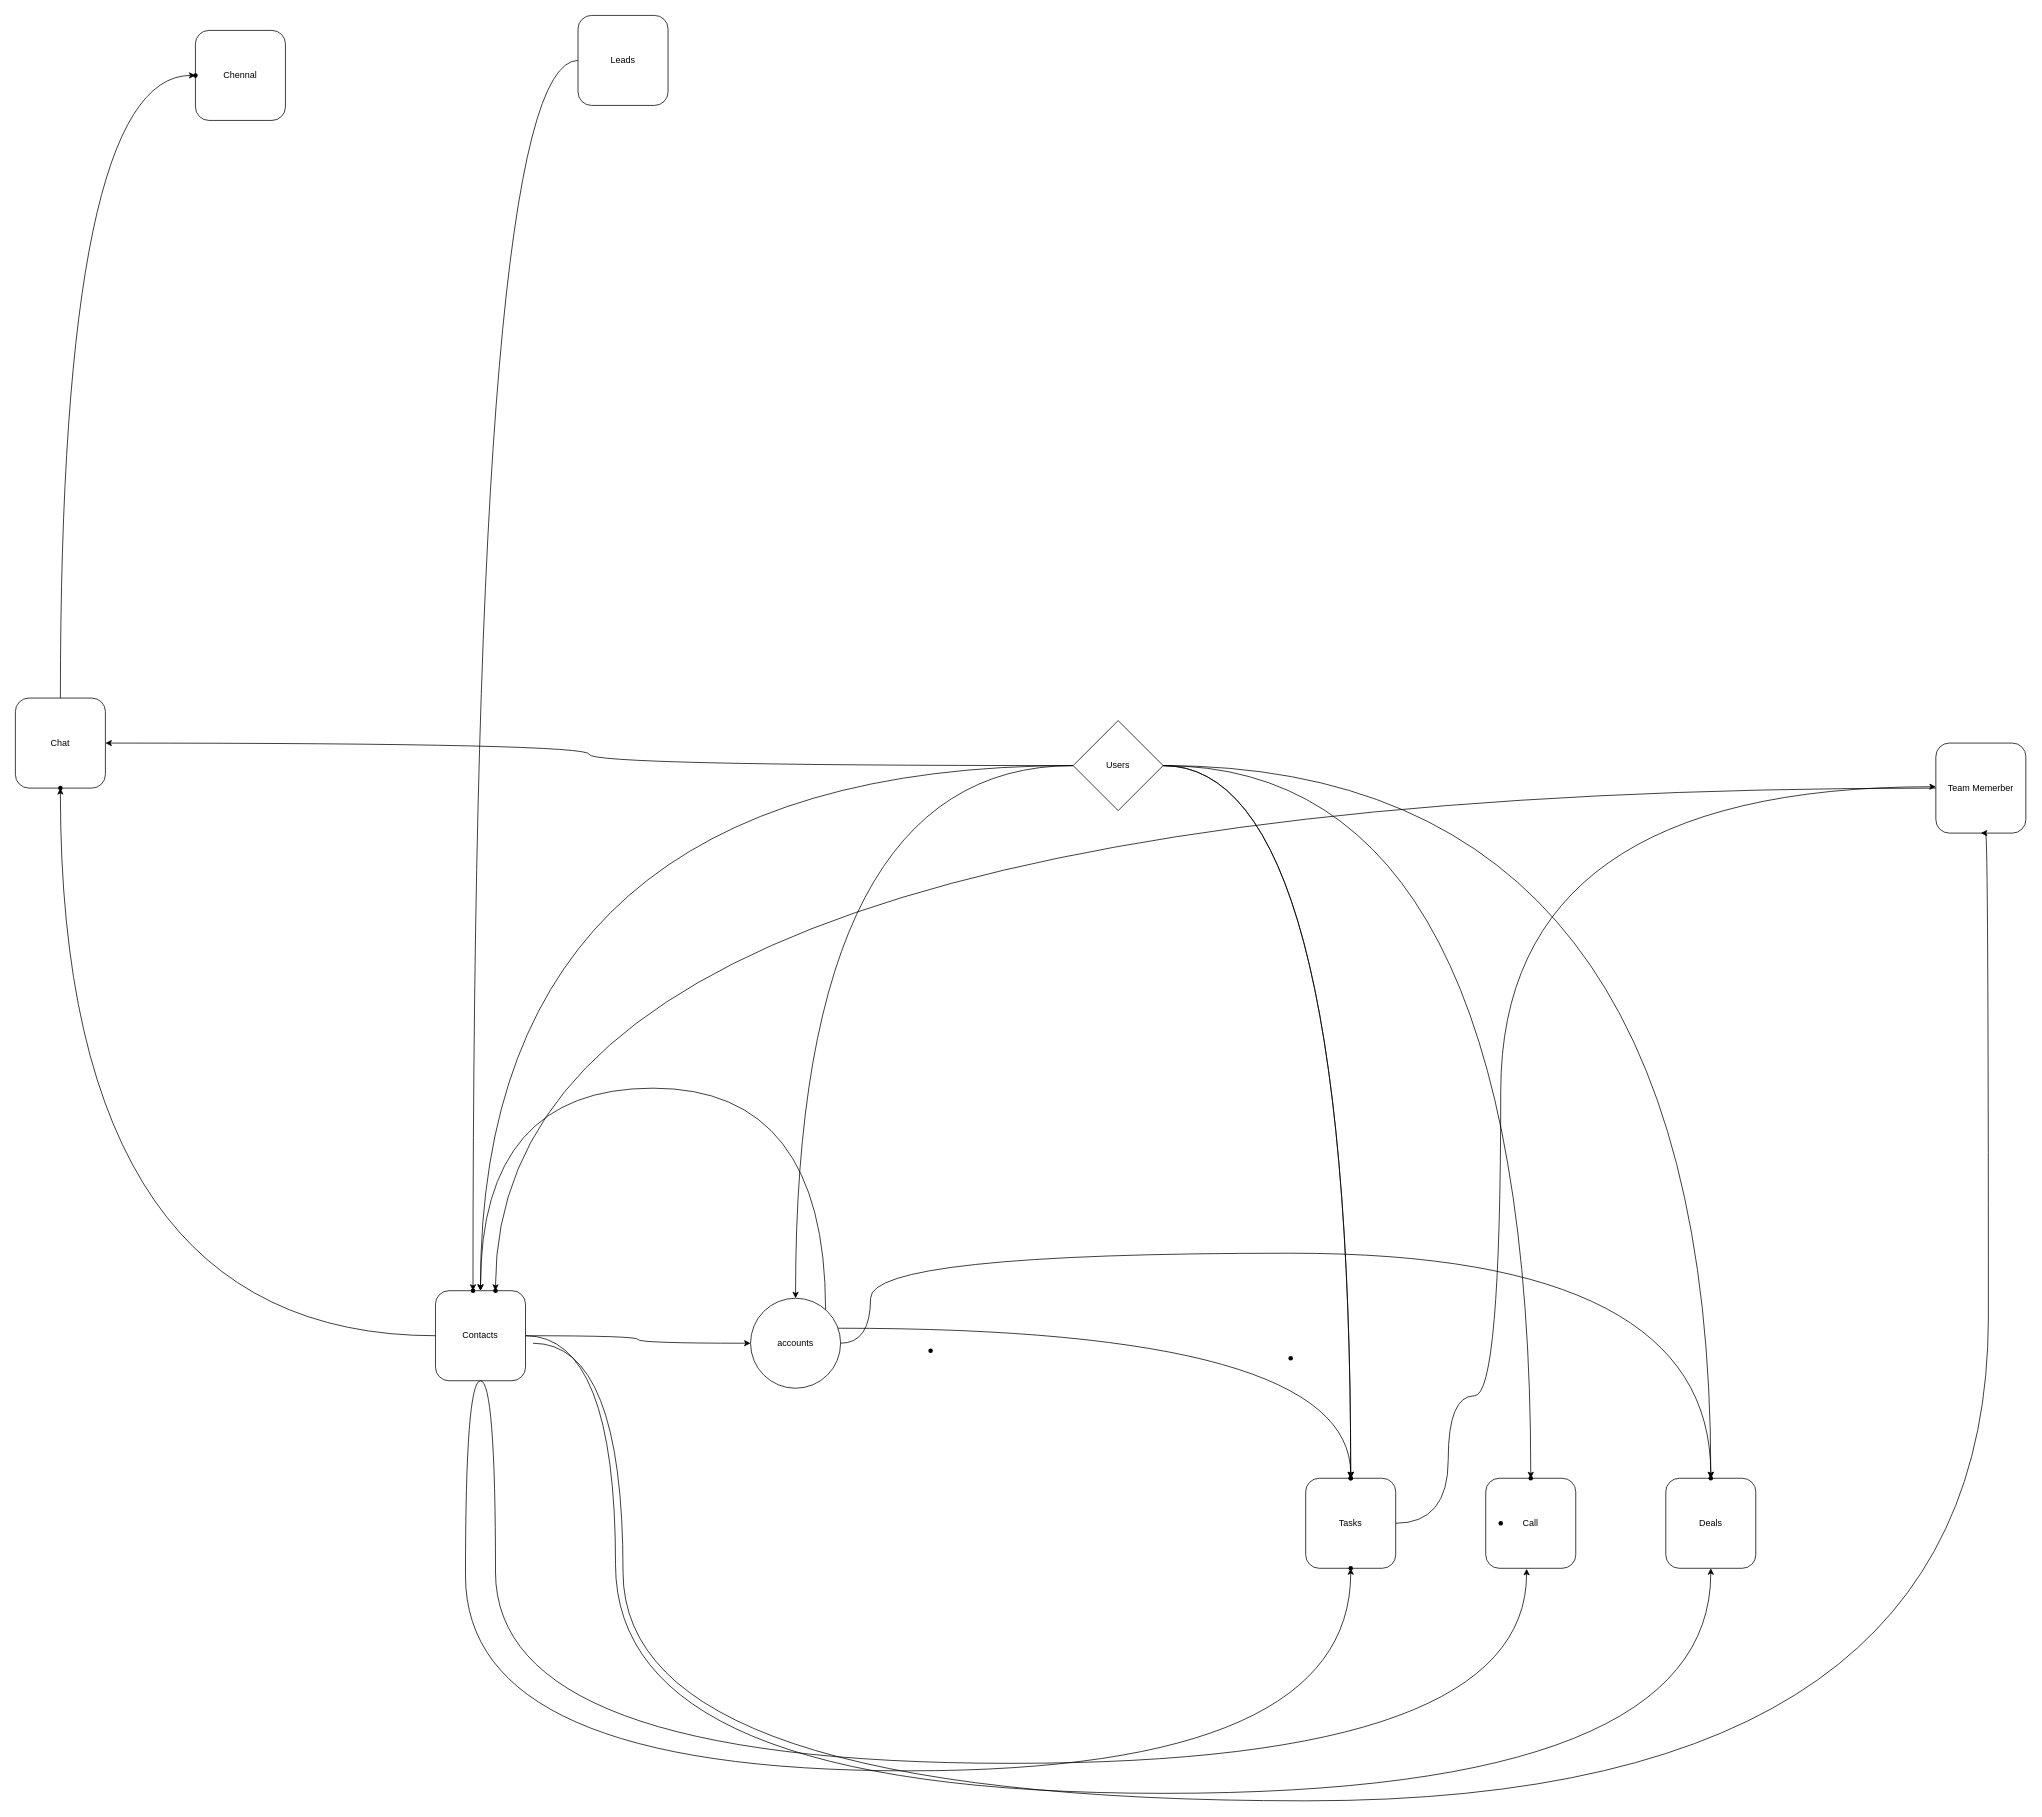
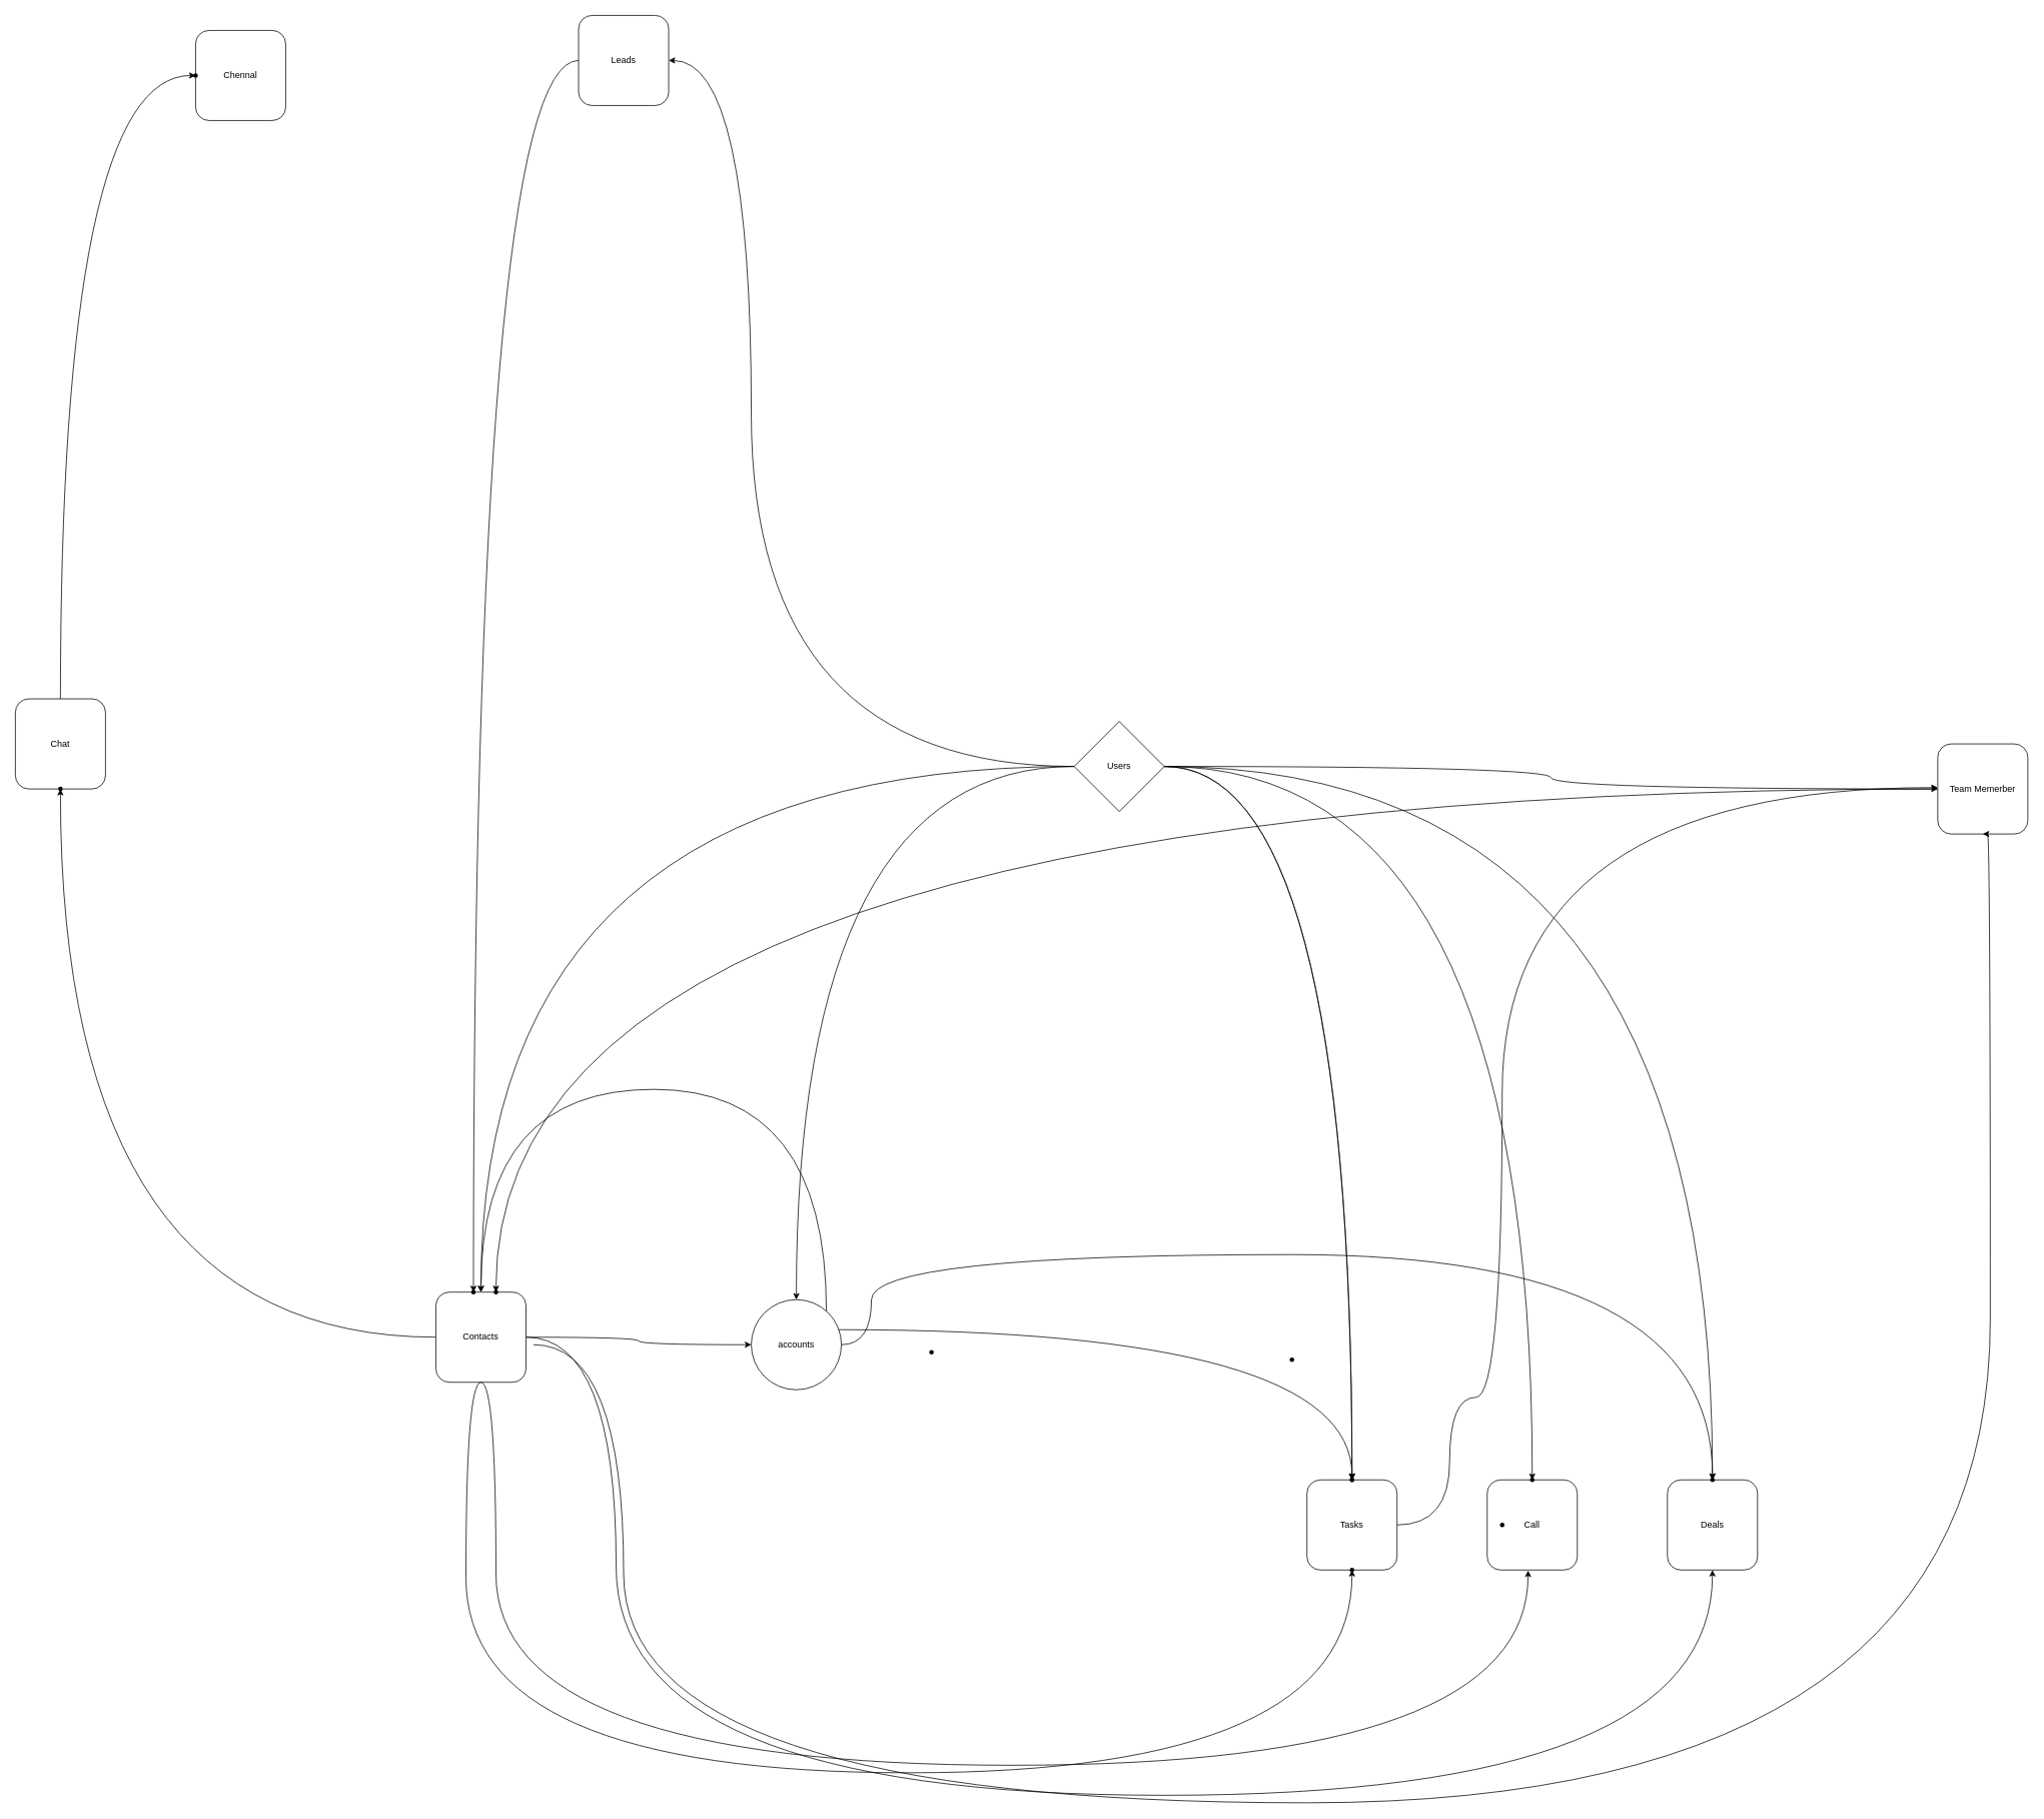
+ <mxCell id="9" value="" style="edgeStyle=orthogonalEdgeStyle;curved=1;rounded=0;orthogonalLoop=1;jettySize=auto;html=1;" edge="1" parent="1" source="10" target="39"><mxGeometry relative="1" as="geometry"><Array as="points"><mxPoint x="1000" y="1020" /><mxPoint x="1000" y="80" /></Array></mxGeometry></mxCell>
- <mxCell id="7" value="" style="edgeStyle=orthogonalEdgeStyle;curved=1;rounded=0;orthogonalLoop=1;jettySize=auto;html=1;" edge="1" parent="1" source="10" target="35"><mxGeometry relative="1" as="geometry" /></mxCell>
+ <mxCell id="7" value="" style="edgeStyle=orthogonalEdgeStyle;curved=1;rounded=0;orthogonalLoop=1;jettySize=auto;html=1;" edge="1" parent="1" source="10" target="33"><mxGeometry relative="1" as="geometry" /></mxCell>
